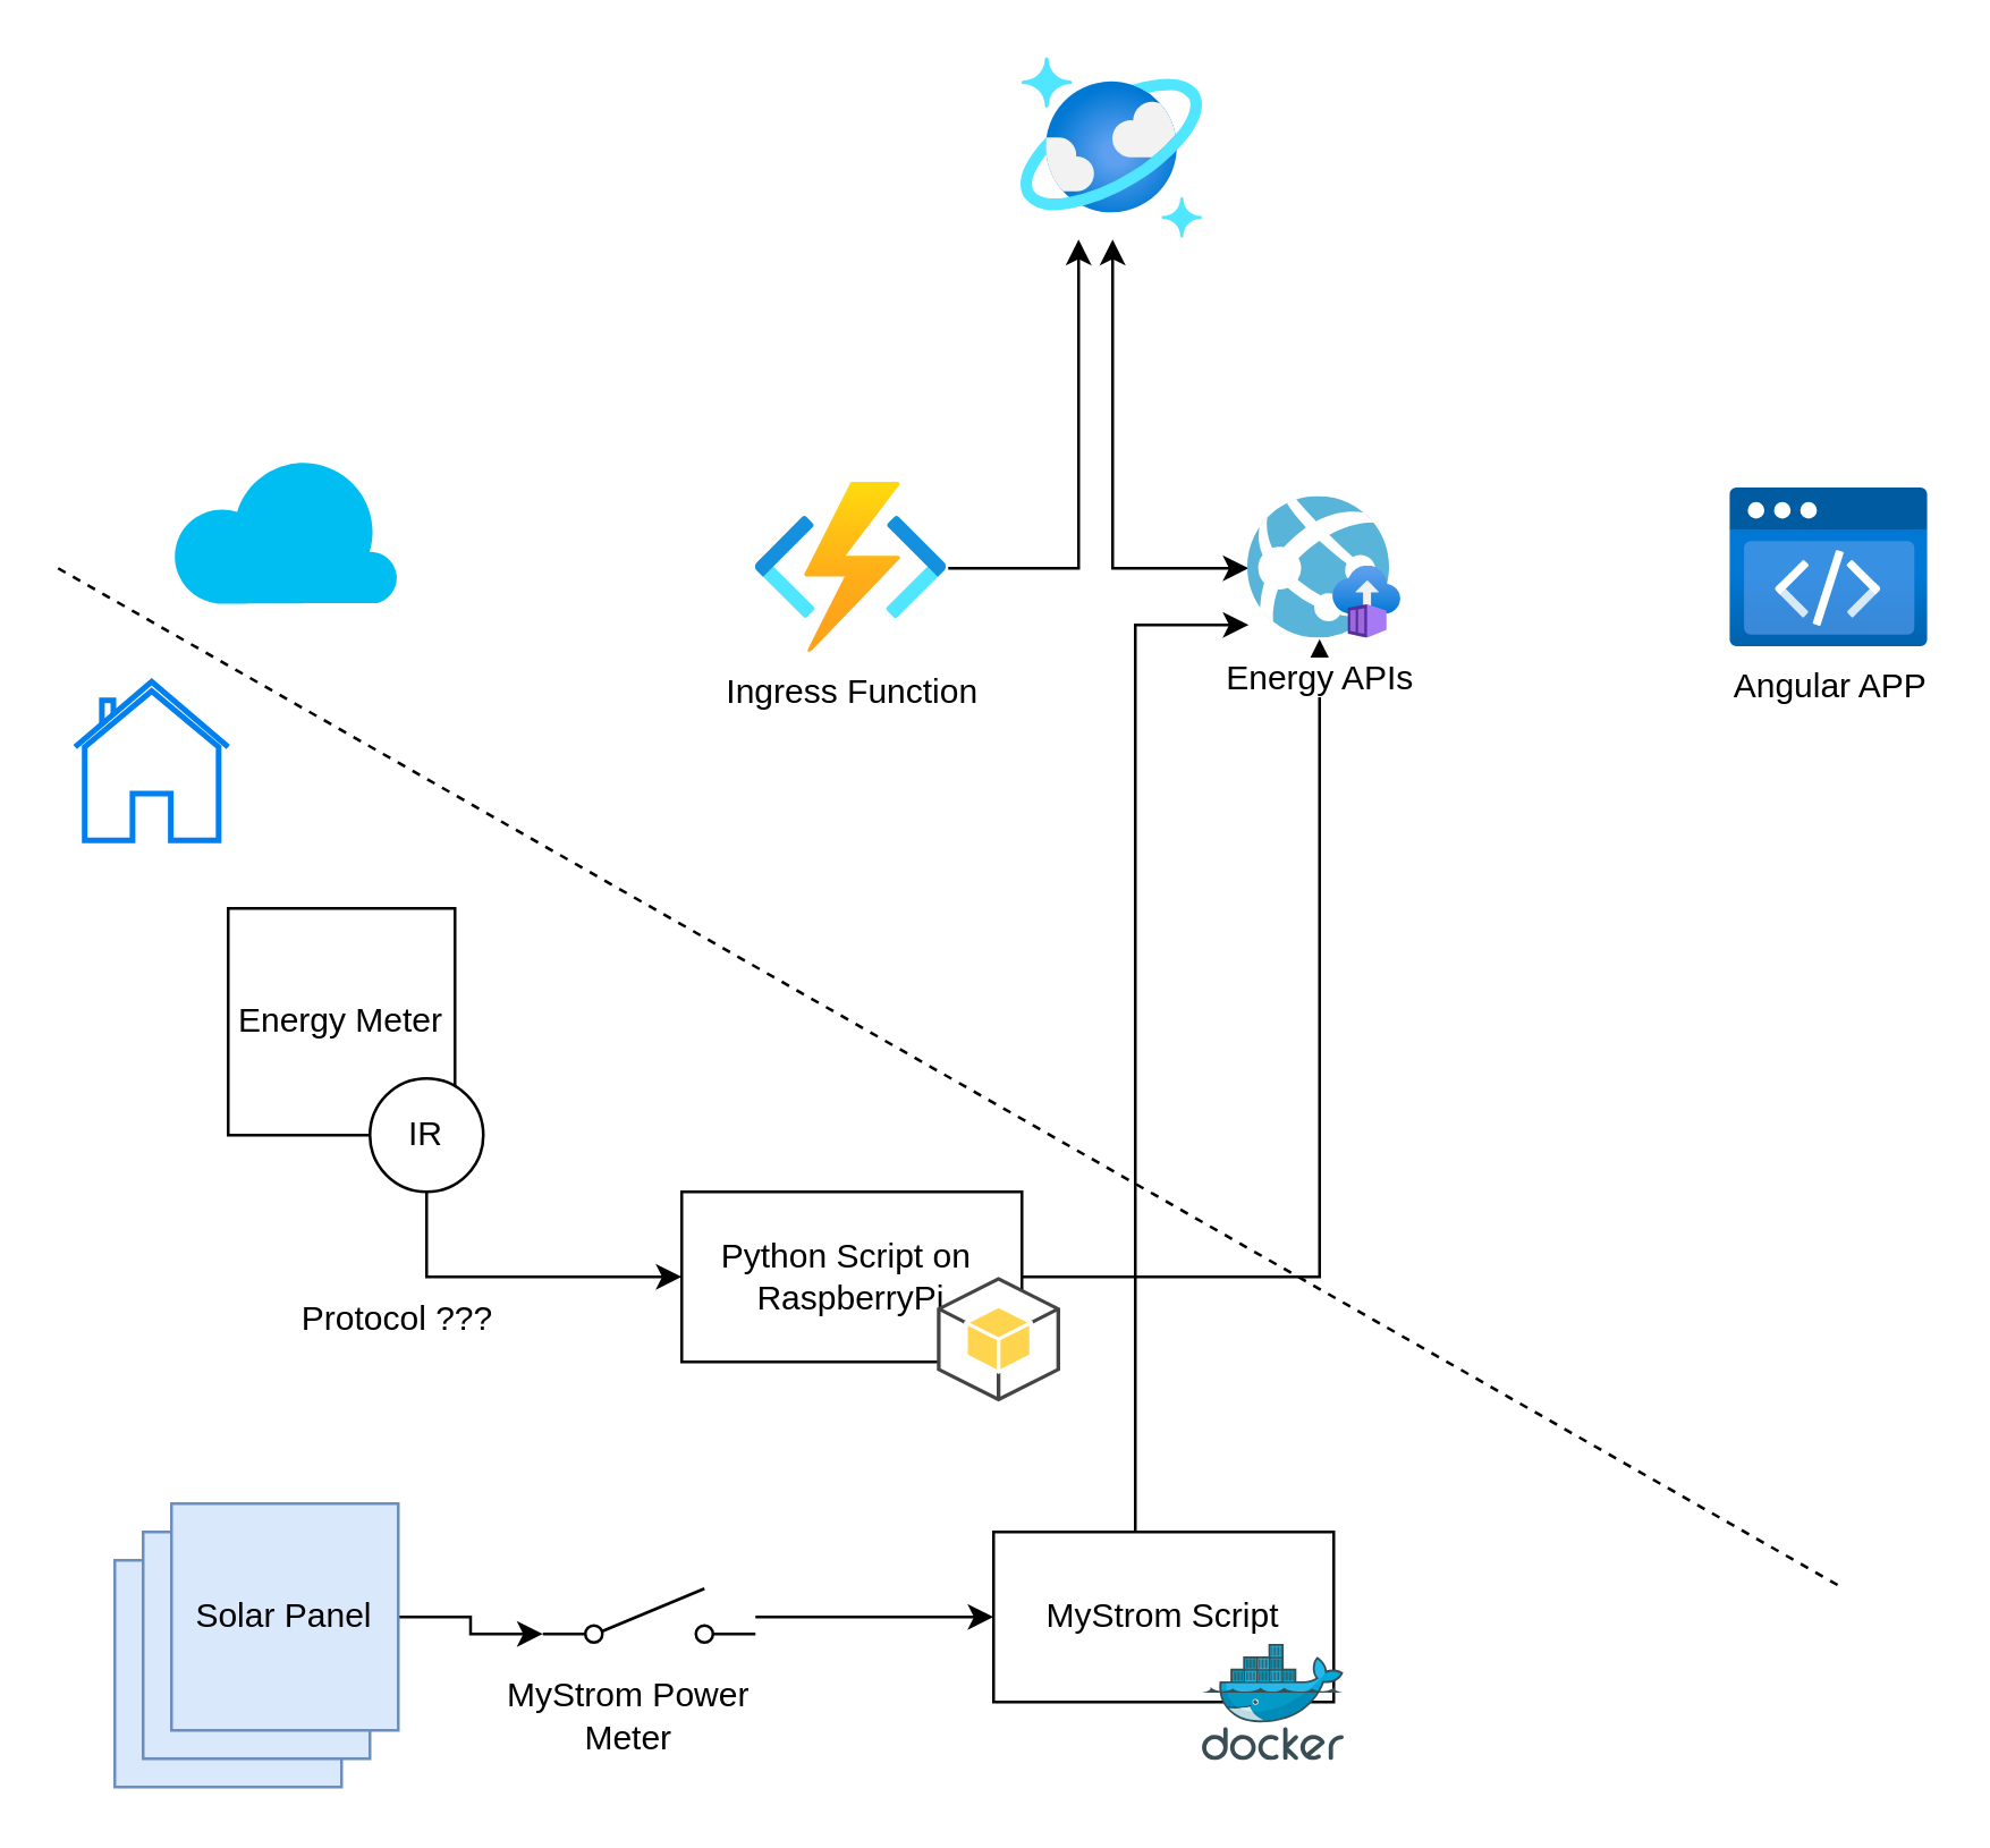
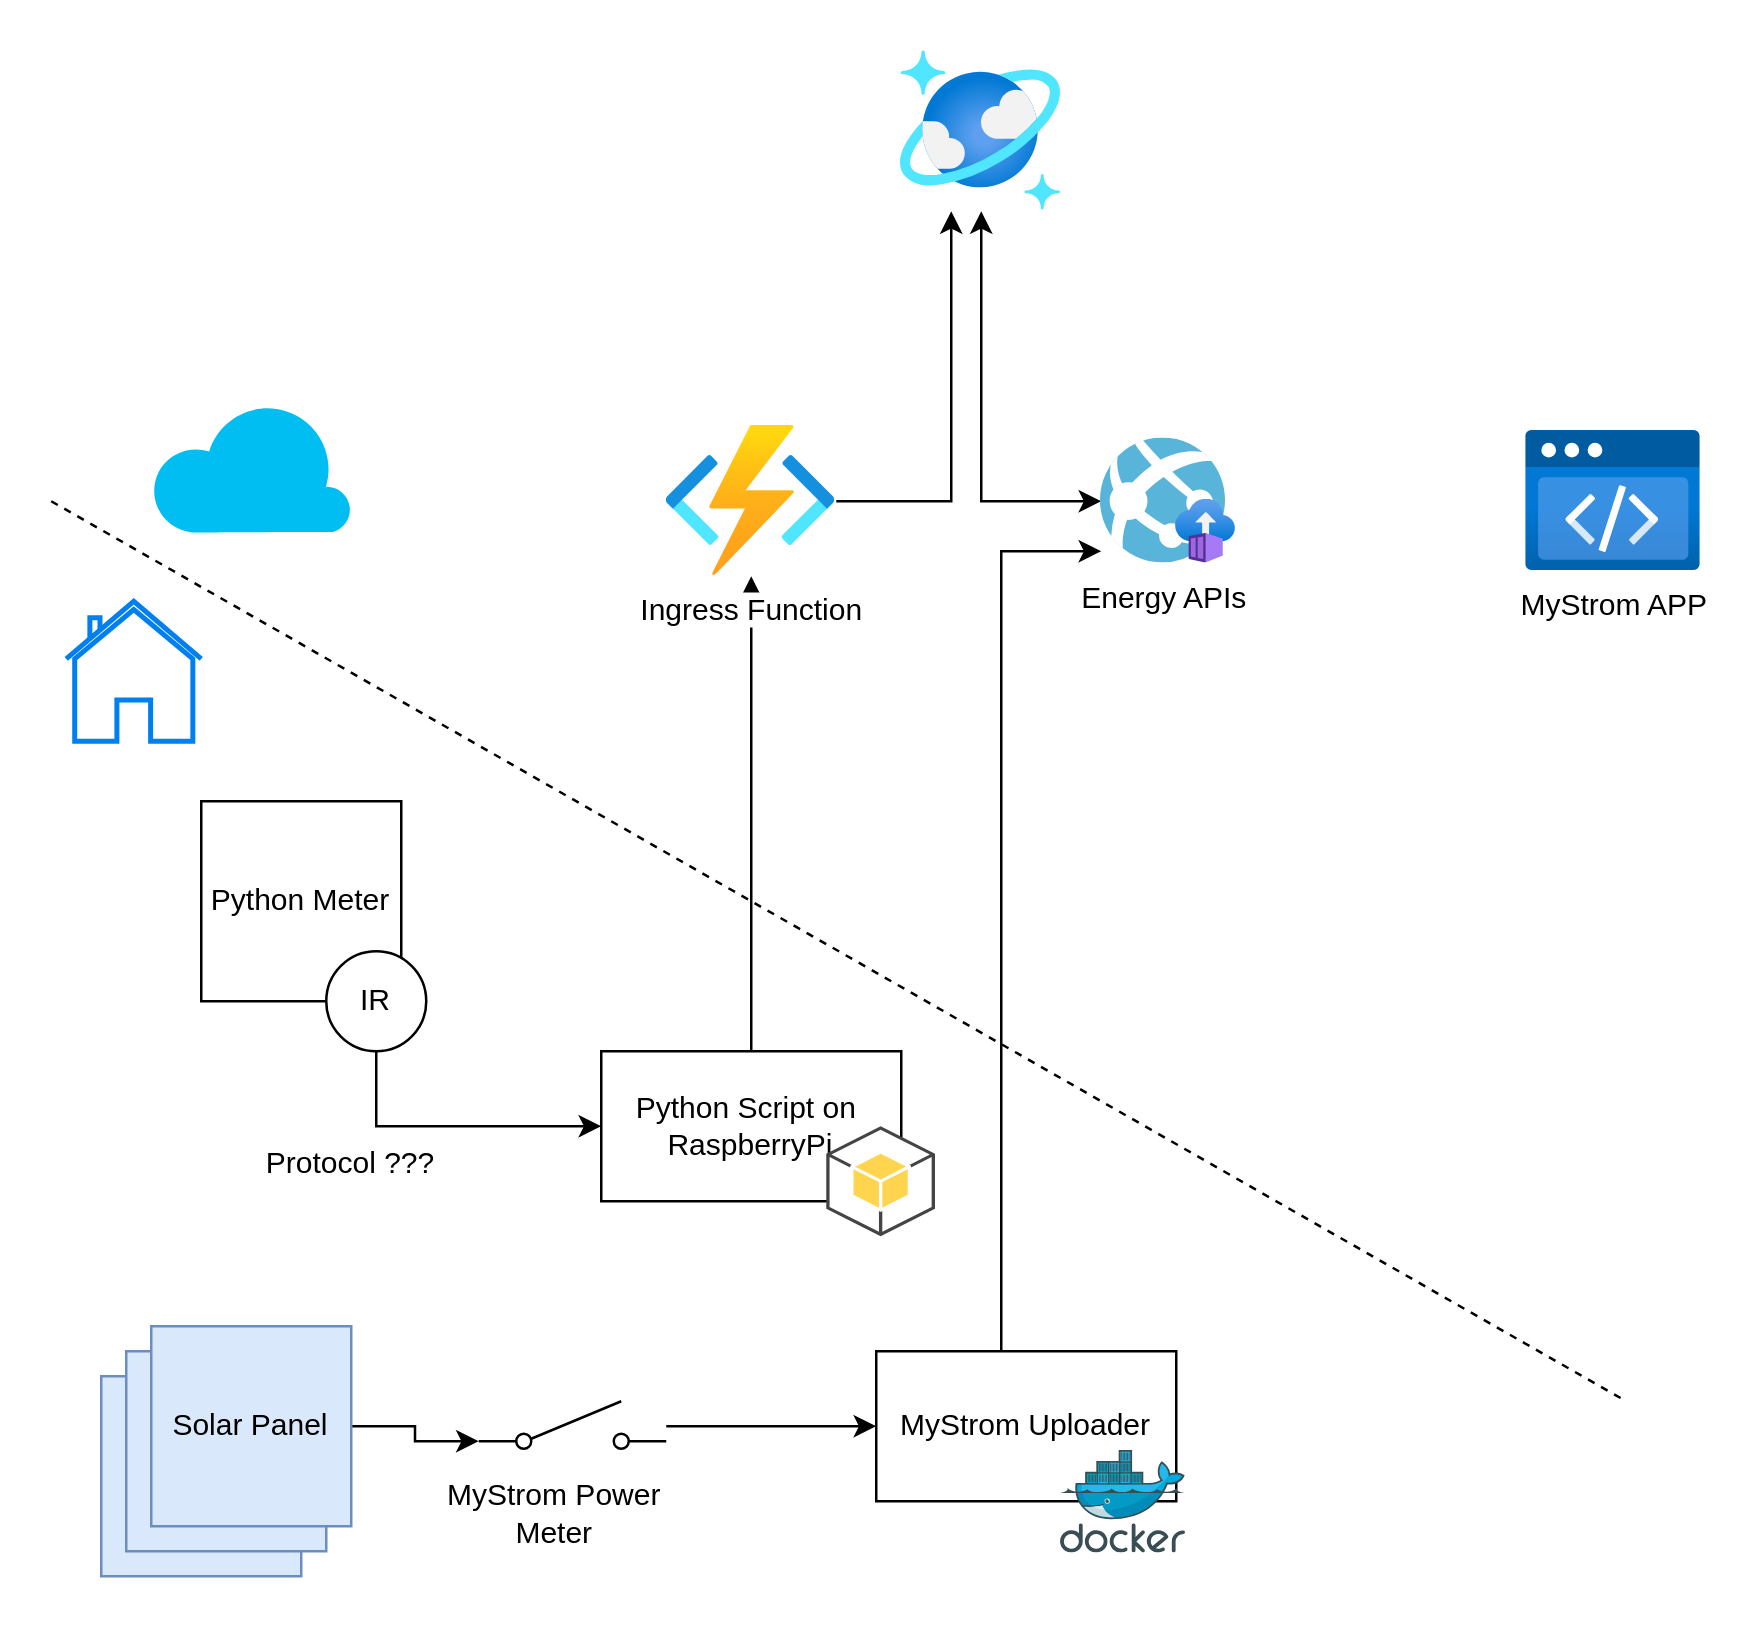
- <mxCell id="14" value="Angular APP" style="aspect=fixed;html=1;points=[];align=center;image;fontSize=12;image=img/lib/azure2/preview/Static_Apps.svg;" vertex="1" parent="1"><mxGeometry x="610" y="172" width="70" height="56.0" as="geometry" /></mxCell>
+ <mxCell id="14" value="MyStrom APP" style="aspect=fixed;html=1;points=[];align=center;image;fontSize=12;image=img/lib/azure2/preview/Static_Apps.svg;" vertex="1" parent="1"><mxGeometry x="610" y="172" width="70" height="56.0" as="geometry" /></mxCell>
- <mxCell id="5" style="edgeStyle=orthogonalEdgeStyle;rounded=0;orthogonalLoop=1;jettySize=auto;html=1;" edge="1" parent="1" source="6" target="11"><mxGeometry relative="1" as="geometry" /></mxCell>
+ <mxCell id="5" style="edgeStyle=orthogonalEdgeStyle;rounded=0;orthogonalLoop=1;jettySize=auto;html=1;" edge="1" parent="1" source="6" target="9"><mxGeometry relative="1" as="geometry" /></mxCell>
- <mxCell id="2" value="Energy Meter" style="whiteSpace=wrap;html=1;aspect=fixed;" vertex="1" parent="1"><mxGeometry x="80" y="320" width="80" height="80" as="geometry" /></mxCell>
+ <mxCell id="2" value="Python Meter" style="whiteSpace=wrap;html=1;aspect=fixed;" vertex="1" parent="1"><mxGeometry x="80" y="320" width="80" height="80" as="geometry" /></mxCell>
- <mxCell id="21" value="MyStrom Script" style="rounded=0;whiteSpace=wrap;html=1;" vertex="1" parent="1"><mxGeometry x="350" y="540" width="120" height="60" as="geometry" /></mxCell>
+ <mxCell id="21" value="MyStrom Uploader" style="rounded=0;whiteSpace=wrap;html=1;" vertex="1" parent="1"><mxGeometry x="350" y="540" width="120" height="60" as="geometry" /></mxCell>
